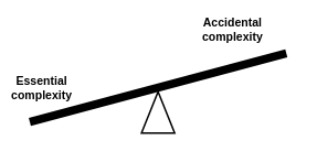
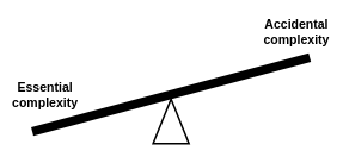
- <mxCell id="5" value="Accidental complexity" style="text;html=1;strokeColor=none;fillColor=none;align=center;verticalAlign=middle;whiteSpace=wrap;rounded=0;fontSize=14;fontStyle=1" vertex="1" parent="1"><mxGeometry x="250" y="20" width="60" height="30" as="geometry" /></mxCell>
+ <mxCell id="5" value="Accidental complexity" style="text;html=1;strokeColor=none;fillColor=none;align=center;verticalAlign=middle;whiteSpace=wrap;rounded=0;fontSize=14;fontStyle=1" vertex="1" parent="1"><mxGeometry x="300" y="20" width="60" height="30" as="geometry" /></mxCell>
